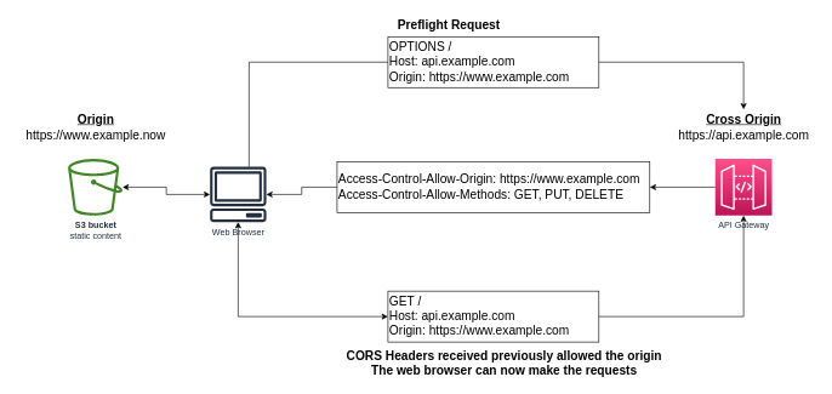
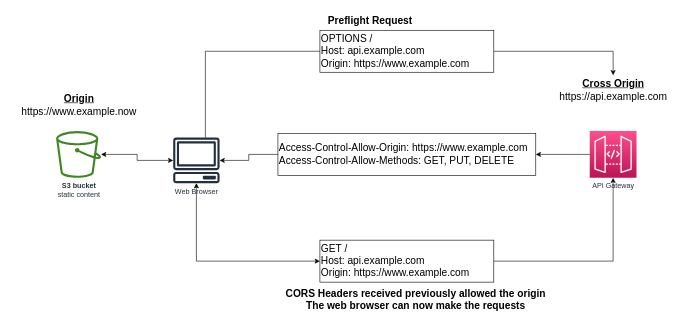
- <mxCell id="18" value="&lt;b&gt;&lt;u&gt;Cross Origin&lt;/u&gt;&lt;/b&gt;&lt;br style=&quot;font-size: 17px;&quot;&gt;https://api.example.com" style="text;html=1;align=center;verticalAlign=middle;resizable=0;points=[];autosize=1;strokeColor=none;fillColor=none;fontSize=17;" vertex="1" parent="1"><mxGeometry x="922" y="150" width="200" height="50" as="geometry" /></mxCell>
+ <mxCell id="18" value="&lt;b&gt;&lt;u&gt;Cross Origin&lt;/u&gt;&lt;/b&gt;&lt;br style=&quot;font-size: 17px;&quot;&gt;https://api.example.com" style="text;html=1;align=center;verticalAlign=middle;resizable=0;points=[];autosize=1;strokeColor=none;fillColor=none;fontSize=17;" vertex="1" parent="1"><mxGeometry x="922" y="125" width="200" height="50" as="geometry" /></mxCell>
